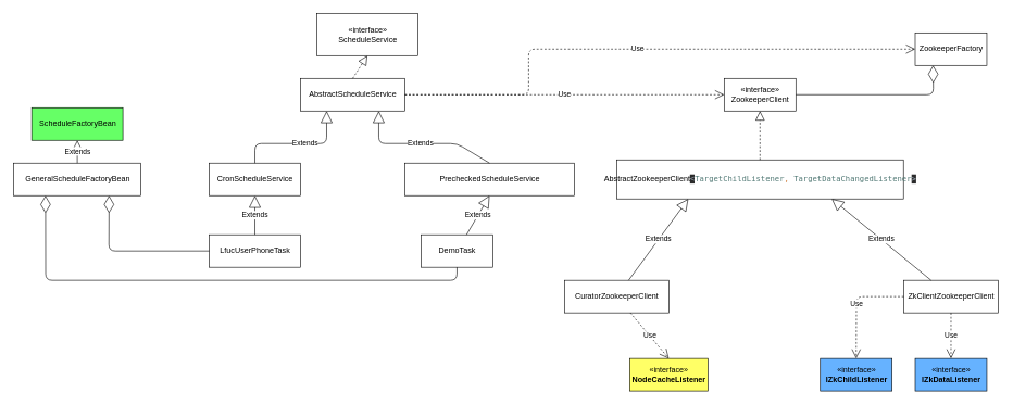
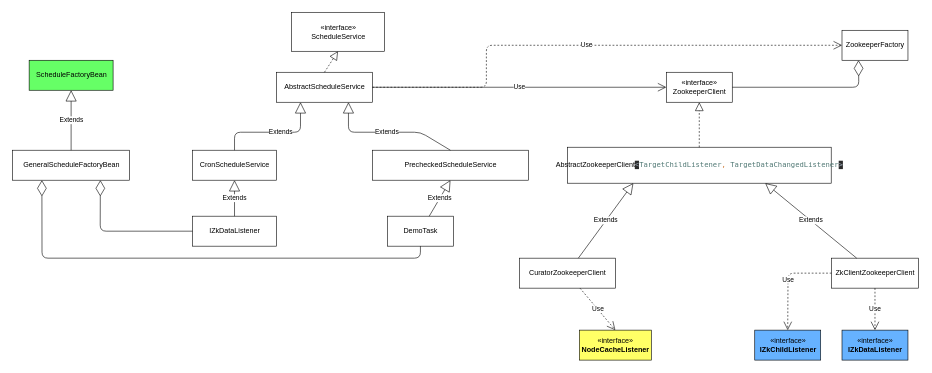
- <mxCell id="13" value="Use" style="endArrow=open;endSize=12;dashed=1;html=1;entryX=0;entryY=0.5;entryDx=0;entryDy=0;" parent="1" source="2" target="12" edge="1"><mxGeometry width="160" relative="1" as="geometry"><mxPoint x="620" y="145" as="sourcePoint" /><mxPoint x="780" y="145" as="targetPoint" /></mxGeometry></mxCell>
+ <mxCell id="13" value="Use" style="endArrow=open;endSize=12;dashed=0;html=1;entryX=0;entryY=0.5;entryDx=0;entryDy=0;" parent="1" source="2" target="12" edge="1"><mxGeometry width="160" relative="1" as="geometry"><mxPoint x="620" y="145" as="sourcePoint" /><mxPoint x="780" y="145" as="targetPoint" /></mxGeometry></mxCell>
- <mxCell id="9" value="ScheduleFactoryBean" style="html=1;fillColor=#66FF66;" parent="1" vertex="1"><mxGeometry x="47.5" y="165" width="140" height="50" as="geometry" /></mxCell>
+ <mxCell id="9" value="ScheduleFactoryBean" style="html=1;fillColor=#66FF66;" parent="1" vertex="1"><mxGeometry x="47.5" y="100" width="140" height="50" as="geometry" /></mxCell>
- <mxCell id="29" value="LfucUserPhoneTask" style="html=1;strokeColor=#000000;fillColor=#FFFFFF;" parent="1" vertex="1"><mxGeometry x="320" y="360" width="140" height="50" as="geometry" /></mxCell>
+ <mxCell id="29" value="IZkDataListener" style="html=1;strokeColor=#000000;fillColor=#FFFFFF;" parent="1" vertex="1"><mxGeometry x="320" y="360" width="140" height="50" as="geometry" /></mxCell>
